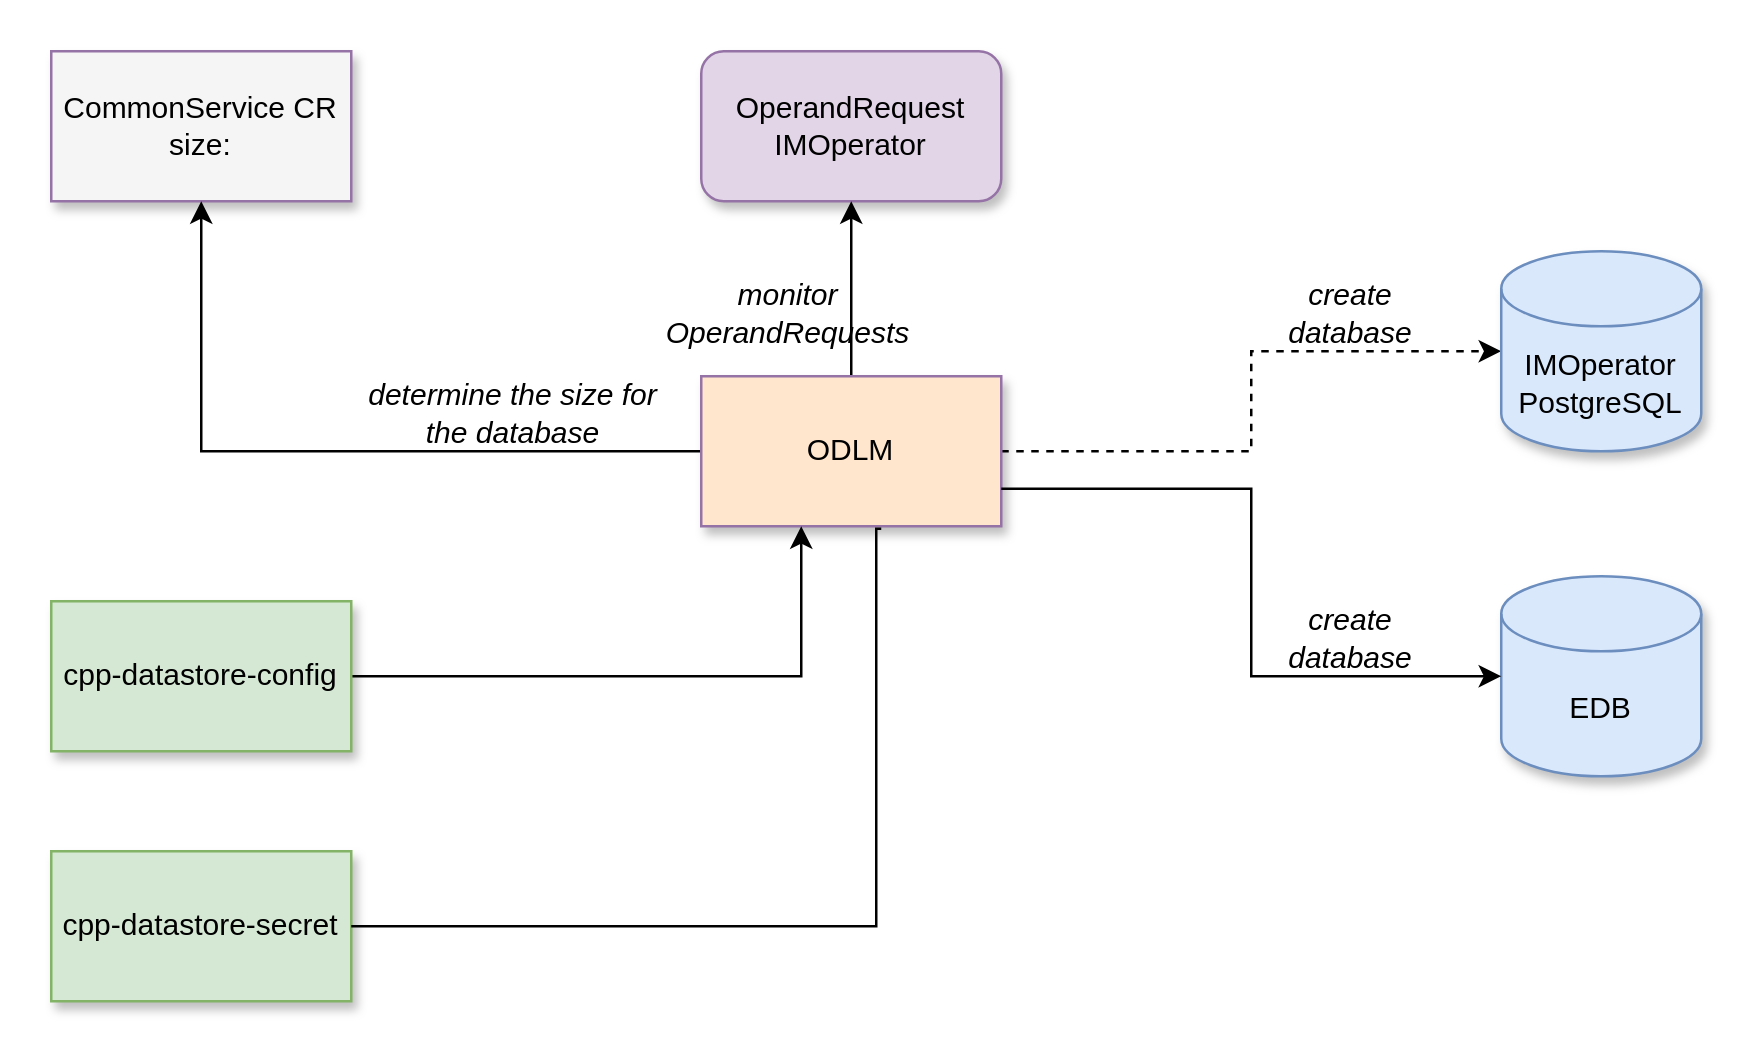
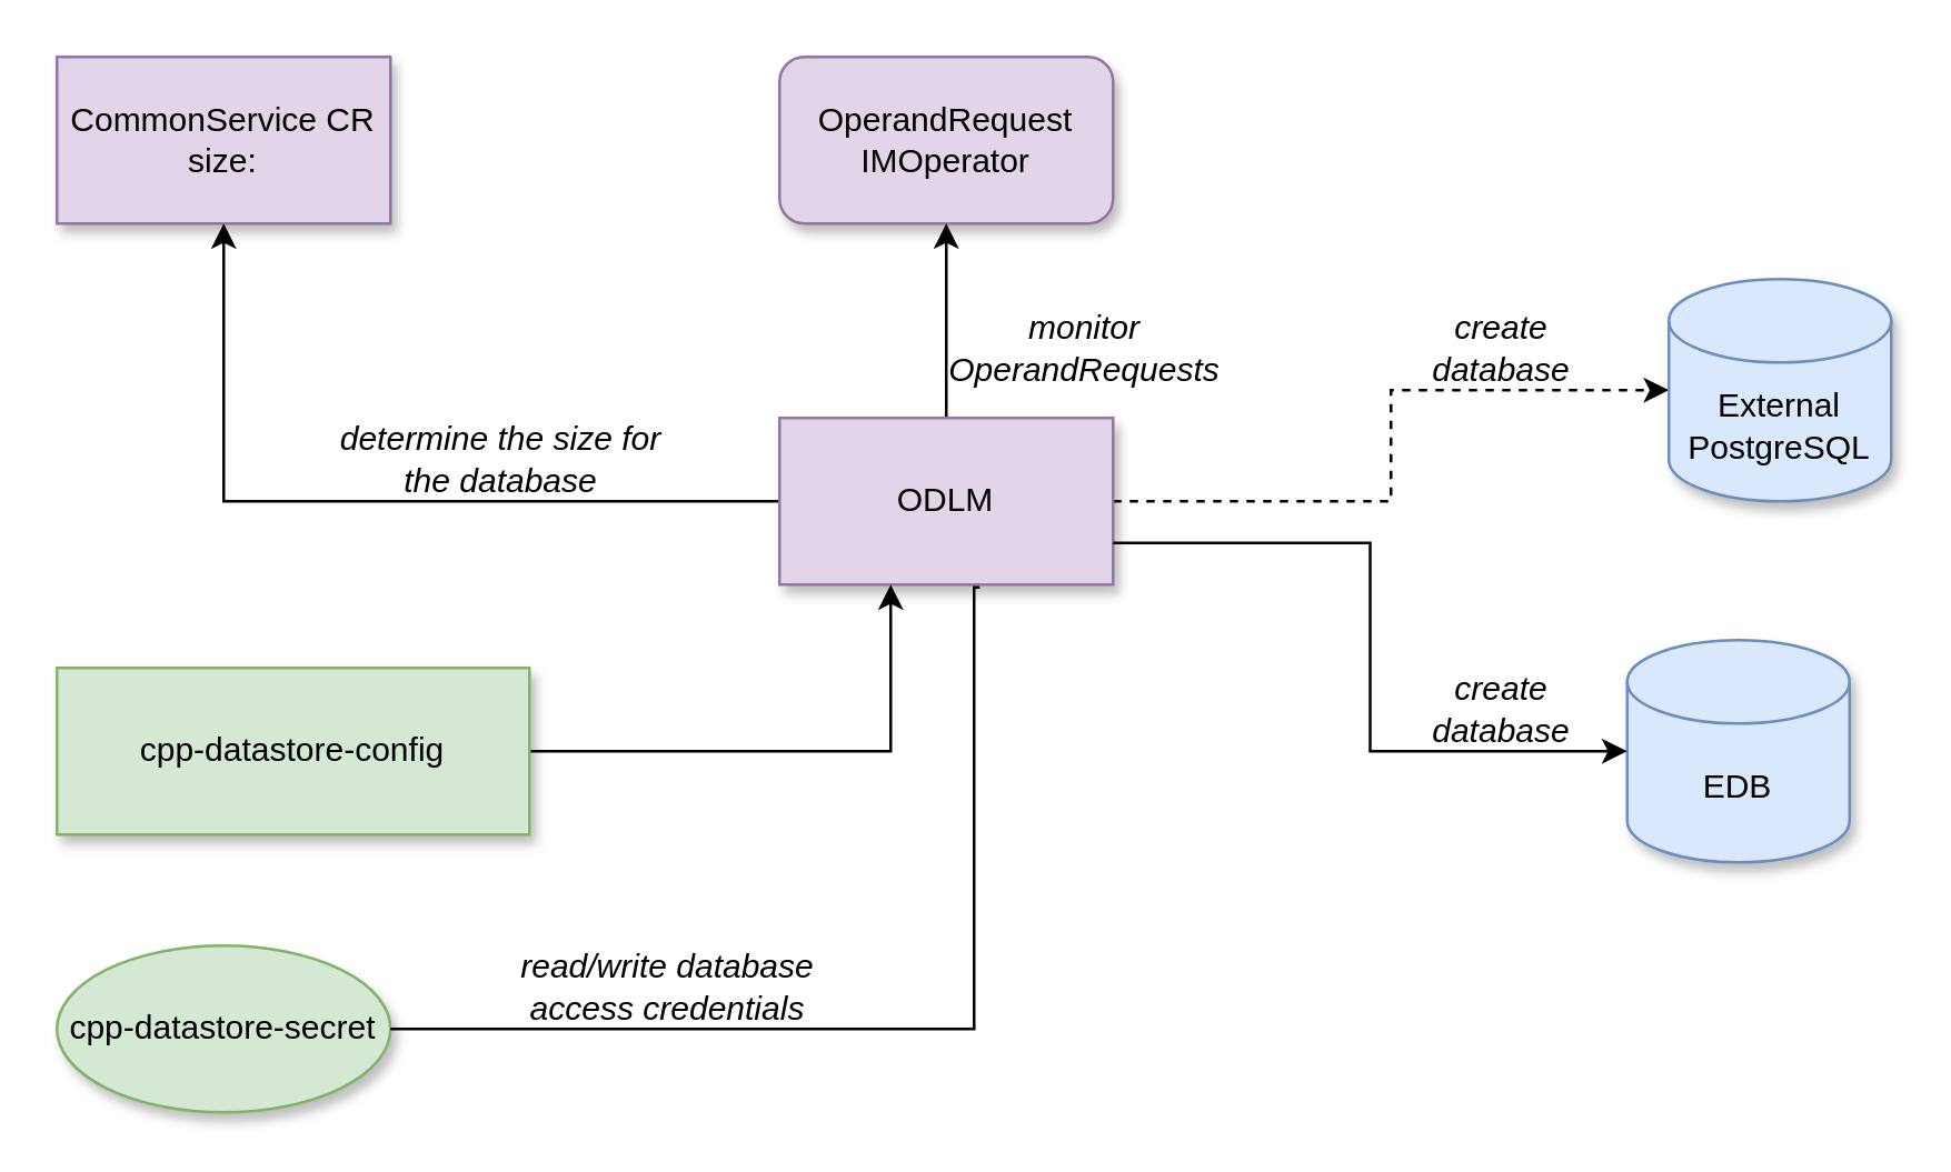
- <mxCell id="2" value="CommonService CR&lt;br&gt;size:" style="rounded=0;whiteSpace=wrap;html=1;fillColor=#f5f5f5;strokeColor=#9673a6;shadow=1;" vertex="1" parent="1"><mxGeometry x="20" y="20" width="120" height="60" as="geometry" /></mxCell>
+ <mxCell id="2" value="CommonService CR&lt;br&gt;size:" style="rounded=0;whiteSpace=wrap;html=1;fillColor=#e1d5e7;strokeColor=#9673a6;shadow=1;" vertex="1" parent="1"><mxGeometry x="20" y="20" width="120" height="60" as="geometry" /></mxCell>
- <mxCell id="16" value="&lt;i&gt;monitor&lt;/i&gt; &lt;i&gt;OperandRequests&lt;/i&gt;" style="text;html=1;strokeColor=none;fillColor=none;align=center;verticalAlign=middle;whiteSpace=wrap;rounded=0;" vertex="1" parent="1"><mxGeometry x="285" y="110" width="60" height="30" as="geometry" /></mxCell>
+ <mxCell id="16" value="&lt;i&gt;monitor&lt;/i&gt; &lt;i&gt;OperandRequests&lt;/i&gt;" style="text;html=1;strokeColor=none;fillColor=none;align=center;verticalAlign=middle;whiteSpace=wrap;rounded=0;" vertex="1" parent="1"><mxGeometry x="360" y="110" width="60" height="30" as="geometry" /></mxCell>
- <mxCell id="12" value="IMOperator PostgreSQL" style="shape=cylinder3;whiteSpace=wrap;html=1;boundedLbl=1;backgroundOutline=1;size=15;fillColor=#dae8fc;strokeColor=#6c8ebf;shadow=1;" vertex="1" parent="1"><mxGeometry x="600" y="100" width="80" height="80" as="geometry" /></mxCell>
+ <mxCell id="12" value="External PostgreSQL" style="shape=cylinder3;whiteSpace=wrap;html=1;boundedLbl=1;backgroundOutline=1;size=15;fillColor=#dae8fc;strokeColor=#6c8ebf;shadow=1;" vertex="1" parent="1"><mxGeometry x="600" y="100" width="80" height="80" as="geometry" /></mxCell>
- <mxCell id="15" value="&lt;i&gt;determine the size for the database&lt;/i&gt;" style="text;html=1;strokeColor=none;fillColor=none;align=center;verticalAlign=middle;whiteSpace=wrap;rounded=0;" vertex="1" parent="1"><mxGeometry x="145" y="150" width="120" height="30" as="geometry" /></mxCell>
+ <mxCell id="15" value="&lt;i&gt;determine the size for the database&lt;/i&gt;" style="text;html=1;strokeColor=none;fillColor=none;align=center;verticalAlign=middle;whiteSpace=wrap;rounded=0;" vertex="1" parent="1"><mxGeometry x="120" y="150" width="120" height="30" as="geometry" /></mxCell>
- <mxCell id="7" value="ODLM" style="rounded=0;whiteSpace=wrap;html=1;fillColor=#ffe6cc;strokeColor=#9673a6;shadow=1;" vertex="1" parent="1"><mxGeometry x="280" y="150" width="120" height="60" as="geometry" /></mxCell>
+ <mxCell id="7" value="ODLM" style="rounded=0;whiteSpace=wrap;html=1;fillColor=#e1d5e7;strokeColor=#9673a6;shadow=1;" vertex="1" parent="1"><mxGeometry x="280" y="150" width="120" height="60" as="geometry" /></mxCell>
- <mxCell id="9" value="cpp-datastore-config" style="rounded=0;whiteSpace=wrap;html=1;fillColor=#d5e8d4;strokeColor=#82b366;shadow=1;" vertex="1" parent="1"><mxGeometry x="20" y="240" width="120" height="60" as="geometry" /></mxCell>
+ <mxCell id="9" value="cpp-datastore-config" style="rounded=0;whiteSpace=wrap;html=1;fillColor=#d5e8d4;strokeColor=#82b366;shadow=1;" vertex="1" parent="1"><mxGeometry x="20" y="240" width="170" height="60" as="geometry" /></mxCell>
- <mxCell id="13" value="EDB" style="shape=cylinder3;whiteSpace=wrap;html=1;boundedLbl=1;backgroundOutline=1;size=15;shadow=1;fillColor=#dae8fc;strokeColor=#6c8ebf;" vertex="1" parent="1"><mxGeometry x="600" y="230" width="80" height="80" as="geometry" /></mxCell>
+ <mxCell id="13" value="EDB" style="shape=cylinder3;whiteSpace=wrap;html=1;boundedLbl=1;backgroundOutline=1;size=15;shadow=1;fillColor=#dae8fc;strokeColor=#6c8ebf;" vertex="1" parent="1"><mxGeometry x="585" y="230" width="80" height="80" as="geometry" /></mxCell>
+ <mxCell id="19" value="&lt;i&gt;read/write database access credentials&lt;/i&gt;" style="text;html=1;strokeColor=none;fillColor=none;align=center;verticalAlign=middle;whiteSpace=wrap;rounded=0;" vertex="1" parent="1"><mxGeometry x="180" y="340" width="120" height="30" as="geometry" /></mxCell>
- <mxCell id="10" value="cpp-datastore-secret" style="rounded=0;whiteSpace=wrap;html=1;fillColor=#d5e8d4;strokeColor=#82b366;shadow=1;" vertex="1" parent="1"><mxGeometry x="20" y="340" width="120" height="60" as="geometry" /></mxCell>
+ <mxCell id="10" value="cpp-datastore-secret" style="ellipse;whiteSpace=wrap;html=1;fillColor=#d5e8d4;strokeColor=#82b366;shadow=1;" vertex="1" parent="1"><mxGeometry x="20" y="340" width="120" height="60" as="geometry" /></mxCell>
